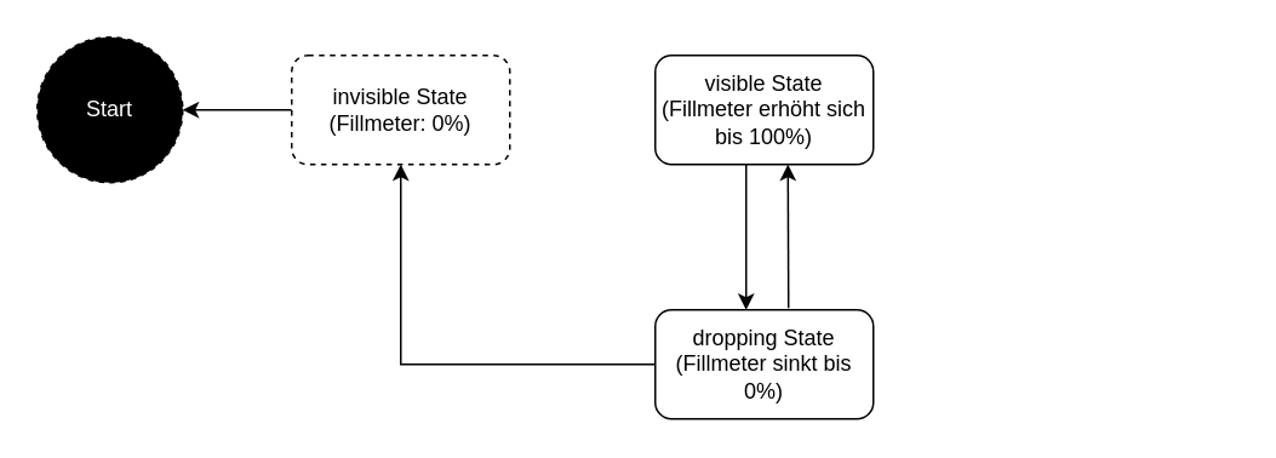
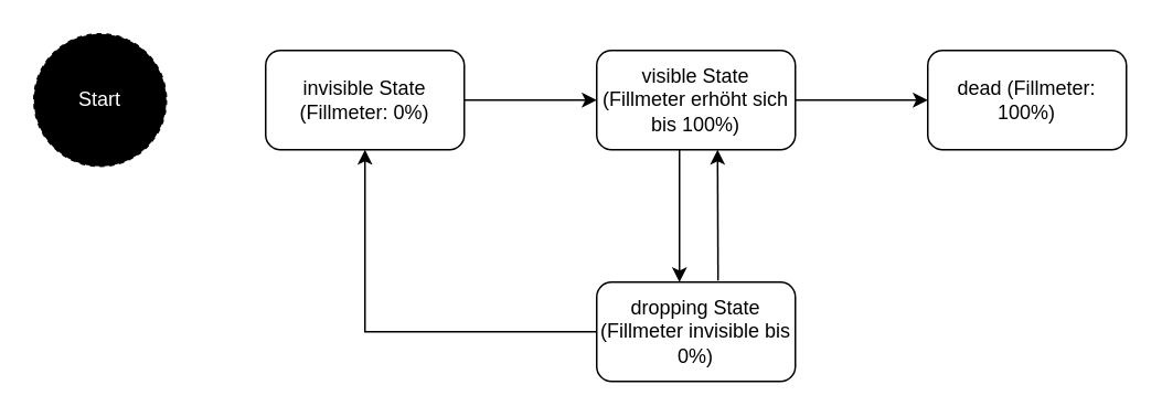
- <mxCell id="3" value="" style="edgeStyle=orthogonalEdgeStyle;rounded=0;orthogonalLoop=1;jettySize=auto;html=1;fontColor=#FFFFFF;" edge="1" parent="1" source="4" target="2"><mxGeometry relative="1" as="geometry" /></mxCell>
+ <mxCell id="3" value="" style="edgeStyle=orthogonalEdgeStyle;rounded=0;orthogonalLoop=1;jettySize=auto;html=1;fontColor=#FFFFFF;" edge="1" parent="1" source="4" target="7"><mxGeometry relative="1" as="geometry" /></mxCell>
- <mxCell id="4" value="invisible State (Fillmeter: 0%)" style="rounded=1;whiteSpace=wrap;html=1;fillColor=#FFFFFF;dashed=1;" vertex="1" parent="1"><mxGeometry x="160" y="30" width="120" height="60" as="geometry" /></mxCell>
+ <mxCell id="4" value="invisible State (Fillmeter: 0%)" style="rounded=1;whiteSpace=wrap;html=1;fillColor=#FFFFFF;" vertex="1" parent="1"><mxGeometry x="160" y="30" width="120" height="60" as="geometry" /></mxCell>
+ <mxCell id="5" value="" style="edgeStyle=orthogonalEdgeStyle;rounded=0;orthogonalLoop=1;jettySize=auto;html=1;fontColor=#FFFFFF;" edge="1" parent="1" source="7" target="8"><mxGeometry relative="1" as="geometry" /></mxCell>
+ <mxCell id="8" value="dead (Fillmeter: 100%)" style="whiteSpace=wrap;html=1;fillColor=#FFFFFF;rounded=1;" vertex="1" parent="1"><mxGeometry x="560" y="30" width="120" height="60" as="geometry" /></mxCell>
- <mxCell id="9" value="dropping State (Fillmeter sinkt bis 0%)" style="whiteSpace=wrap;html=1;fillColor=#FFFFFF;rounded=1;" vertex="1" parent="1"><mxGeometry x="360" y="170" width="120" height="60" as="geometry" /></mxCell>
+ <mxCell id="9" value="dropping State (Fillmeter invisible bis 0%)" style="whiteSpace=wrap;html=1;fillColor=#FFFFFF;rounded=1;" vertex="1" parent="1"><mxGeometry x="360" y="170" width="120" height="60" as="geometry" /></mxCell>
